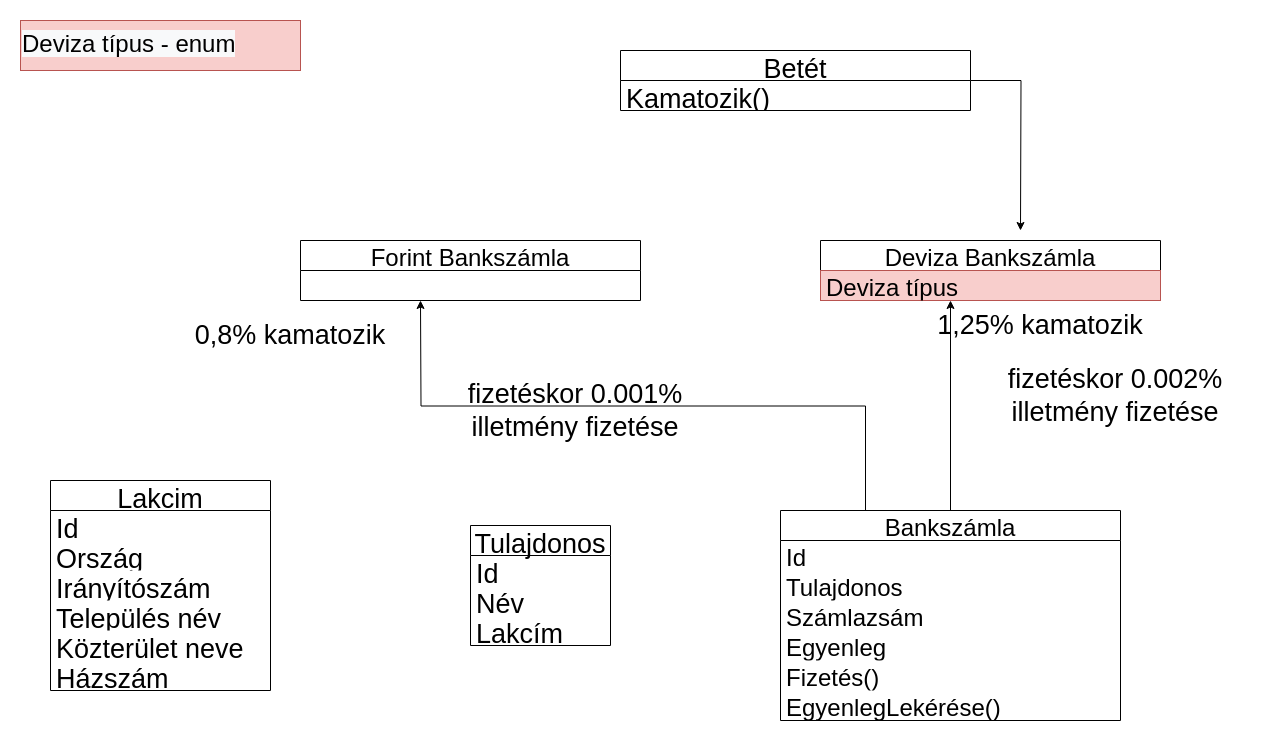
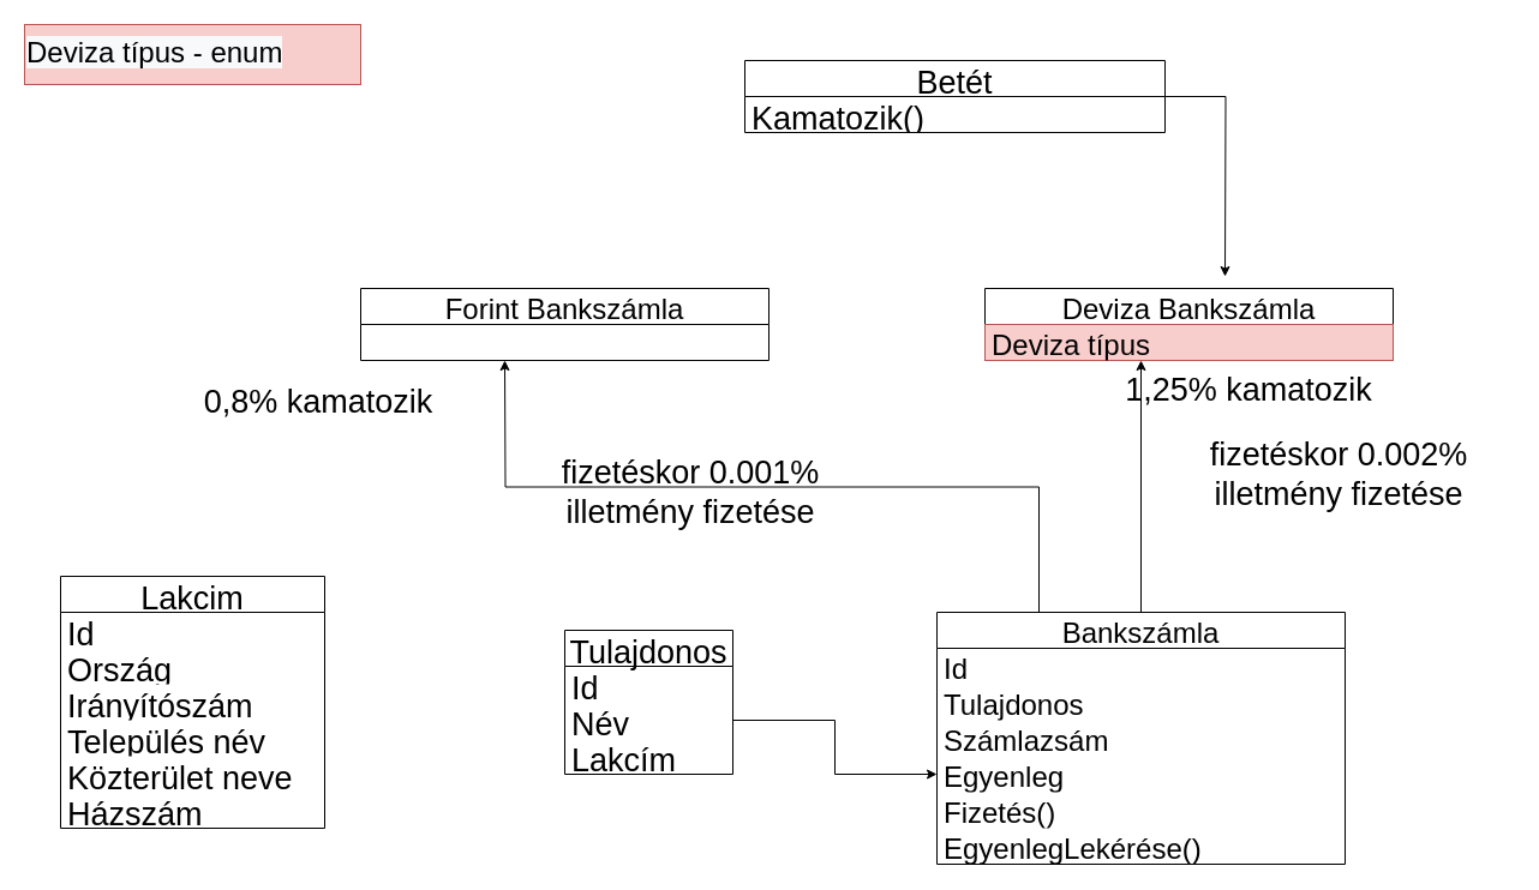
- <mxCell id="30" value="0,8% kamatozik" style="text;html=1;strokeColor=none;fillColor=none;align=center;verticalAlign=middle;whiteSpace=wrap;rounded=0;fontSize=27;" vertex="1" parent="1"><mxGeometry x="180" y="320" width="220" height="30" as="geometry" /></mxCell>
+ <mxCell id="30" value="0,8% kamatozik" style="text;html=1;strokeColor=none;fillColor=none;align=center;verticalAlign=middle;whiteSpace=wrap;rounded=0;fontSize=27;" vertex="1" parent="1"><mxGeometry x="155" y="320" width="220" height="30" as="geometry" /></mxCell>
+ <mxCell id="29" style="edgeStyle=orthogonalEdgeStyle;rounded=0;orthogonalLoop=1;jettySize=auto;html=1;entryX=0;entryY=0.5;entryDx=0;entryDy=0;fontSize=27;" edge="1" parent="1" source="13" target="8"><mxGeometry relative="1" as="geometry" /></mxCell>
